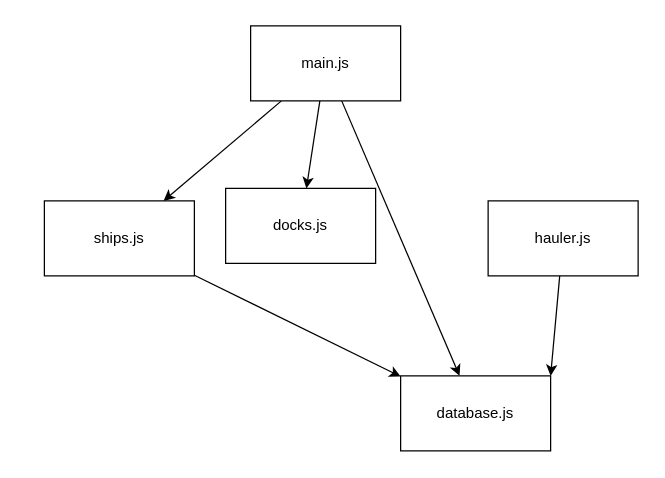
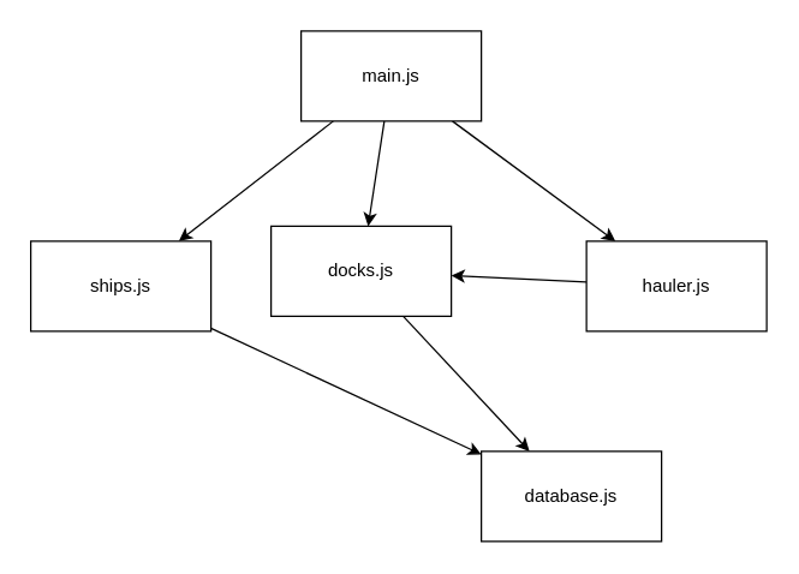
- <mxCell id="3" value="" style="edgeStyle=none;html=1;" edge="1" parent="1" source="5" target="12"><mxGeometry relative="1" as="geometry" /></mxCell>
+ <mxCell id="3" value="" style="edgeStyle=none;html=1;" edge="1" parent="1" source="5" target="9"><mxGeometry relative="1" as="geometry" /></mxCell>
- <mxCell id="7" value="ships.js" style="whiteSpace=wrap;html=1;" vertex="1" parent="1"><mxGeometry x="35" y="160" width="120" height="60" as="geometry" /></mxCell>
+ <mxCell id="7" value="ships.js" style="whiteSpace=wrap;html=1;" vertex="1" parent="1"><mxGeometry x="20" y="160" width="120" height="60" as="geometry" /></mxCell>
+ <mxCell id="10" value="" style="edgeStyle=none;html=1;" edge="1" parent="1" source="11" target="12"><mxGeometry relative="1" as="geometry" /></mxCell>
- <mxCell id="8" style="edgeStyle=none;html=1;entryX=1;entryY=0;entryDx=0;entryDy=0;" edge="1" parent="1" source="9" target="12"><mxGeometry relative="1" as="geometry" /></mxCell>
+ <mxCell id="8" style="edgeStyle=none;html=1;" edge="1" parent="1" source="9" target="11"><mxGeometry relative="1" as="geometry" /></mxCell>
